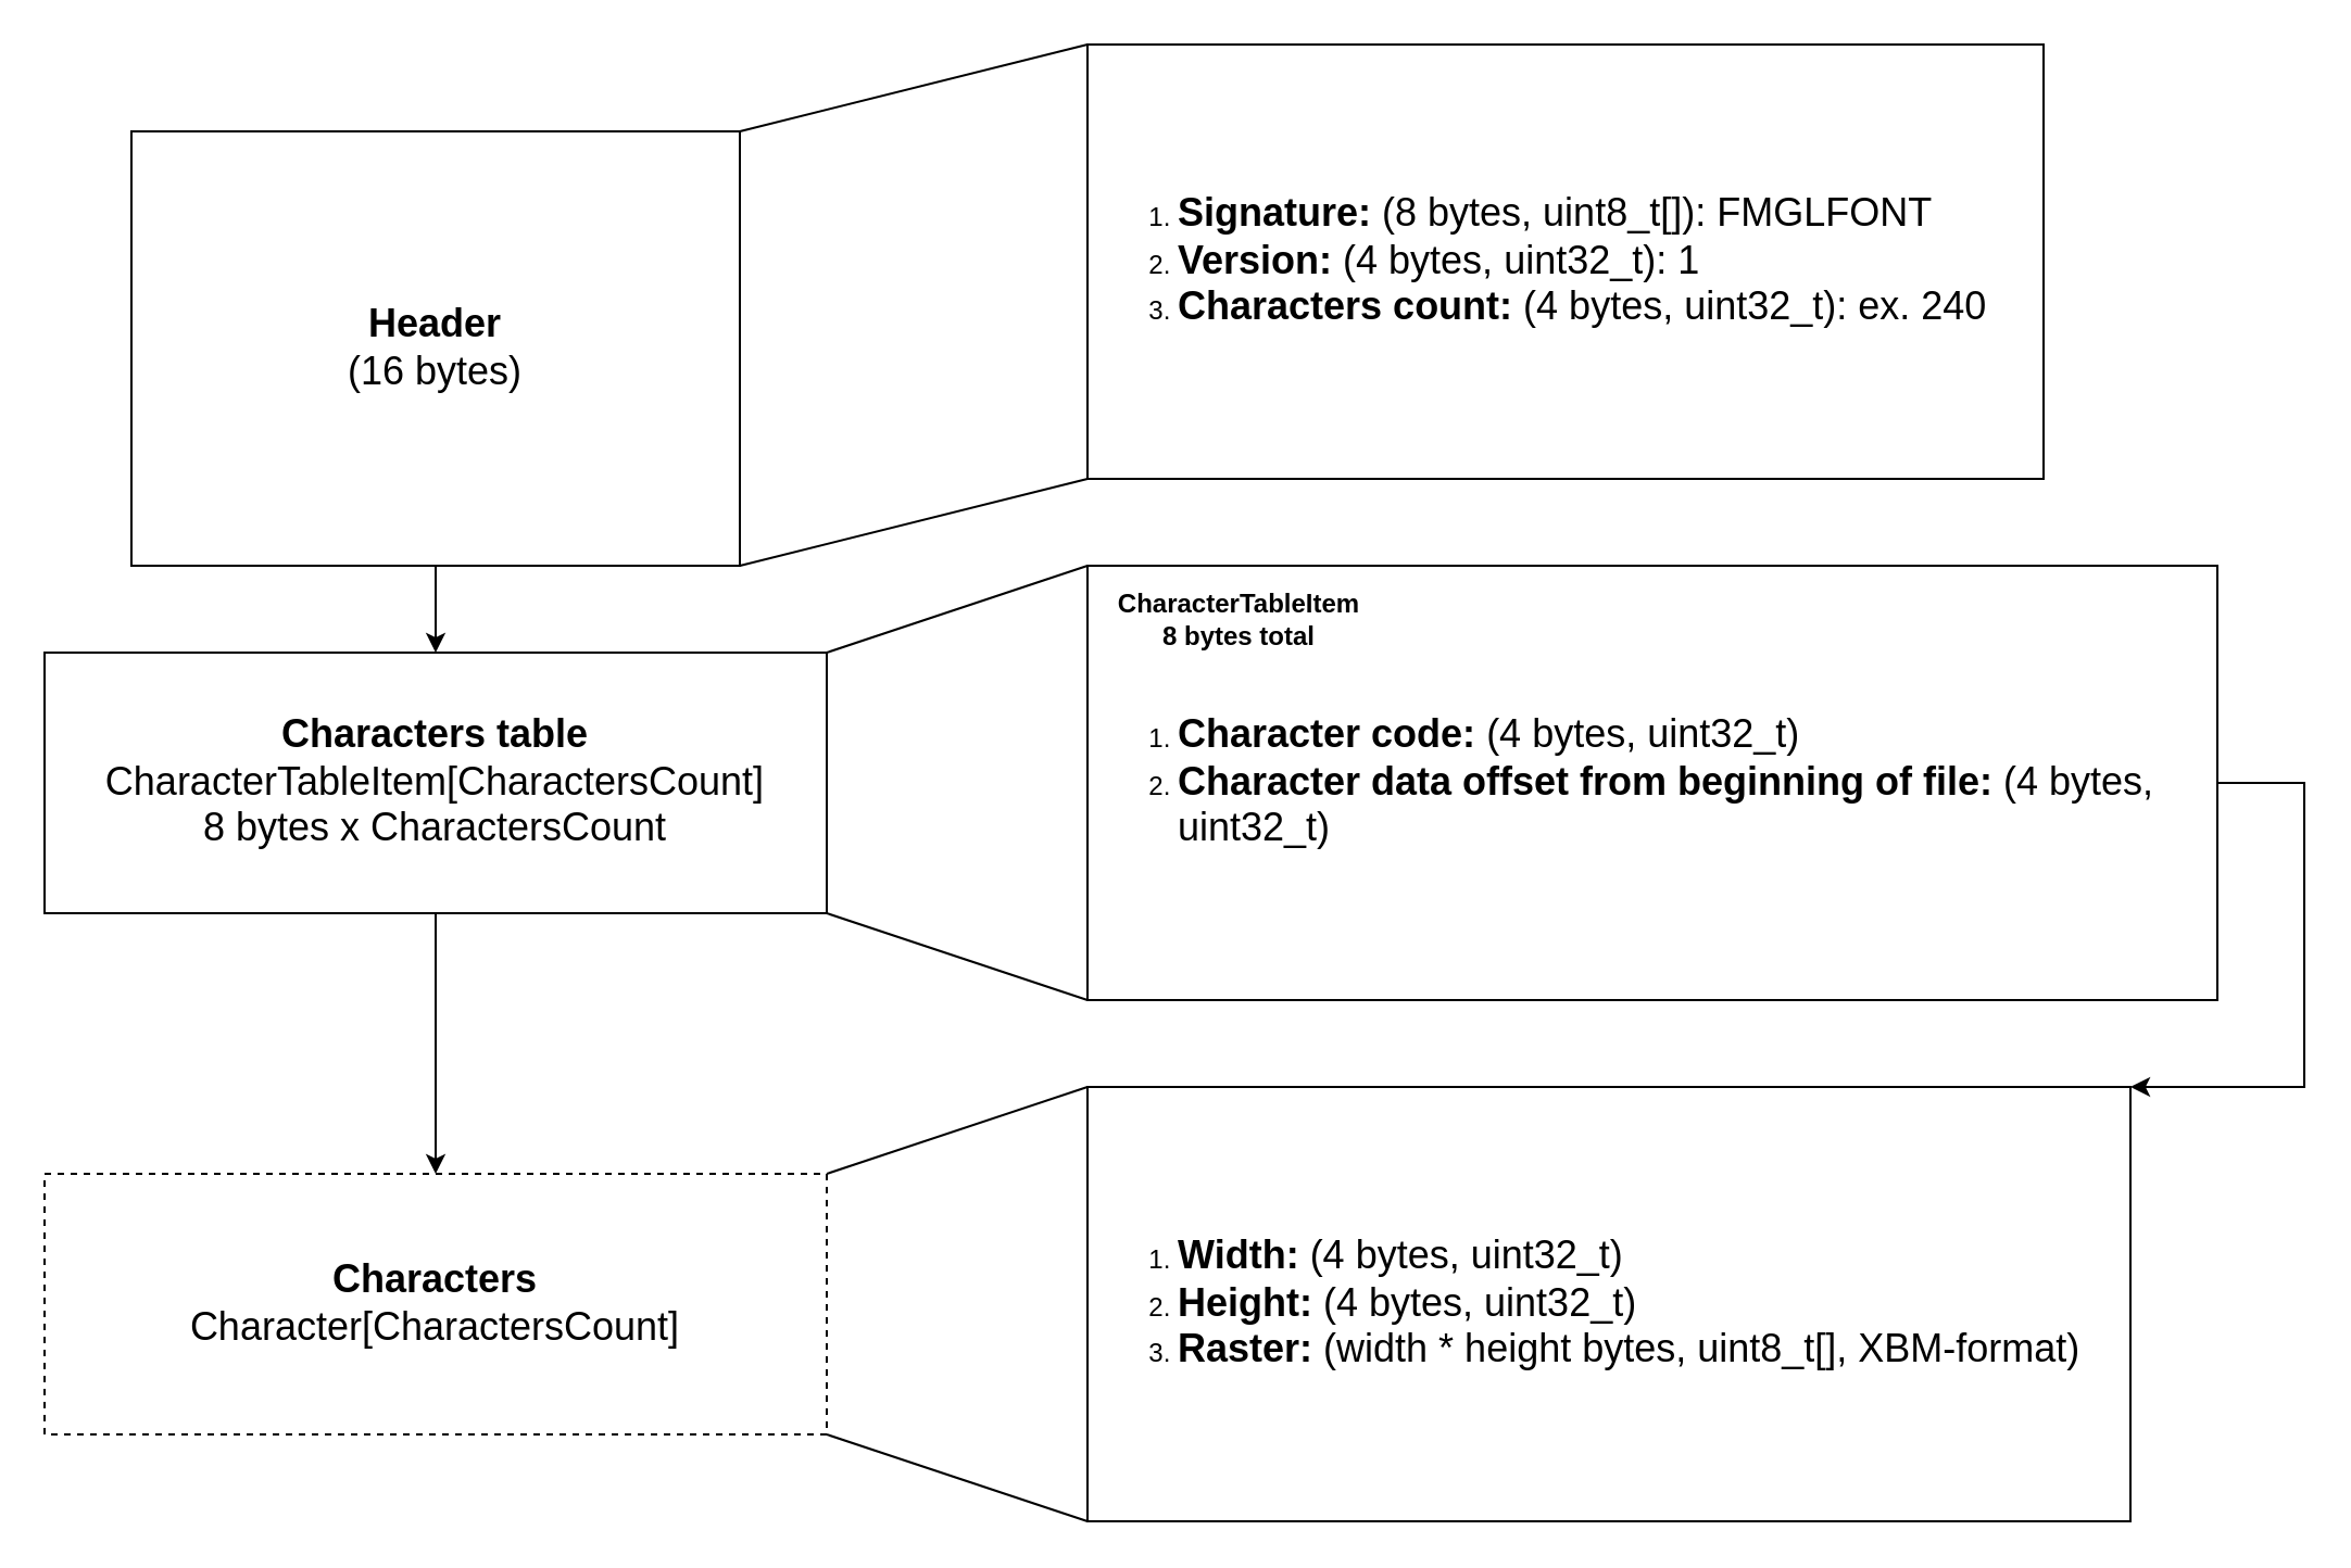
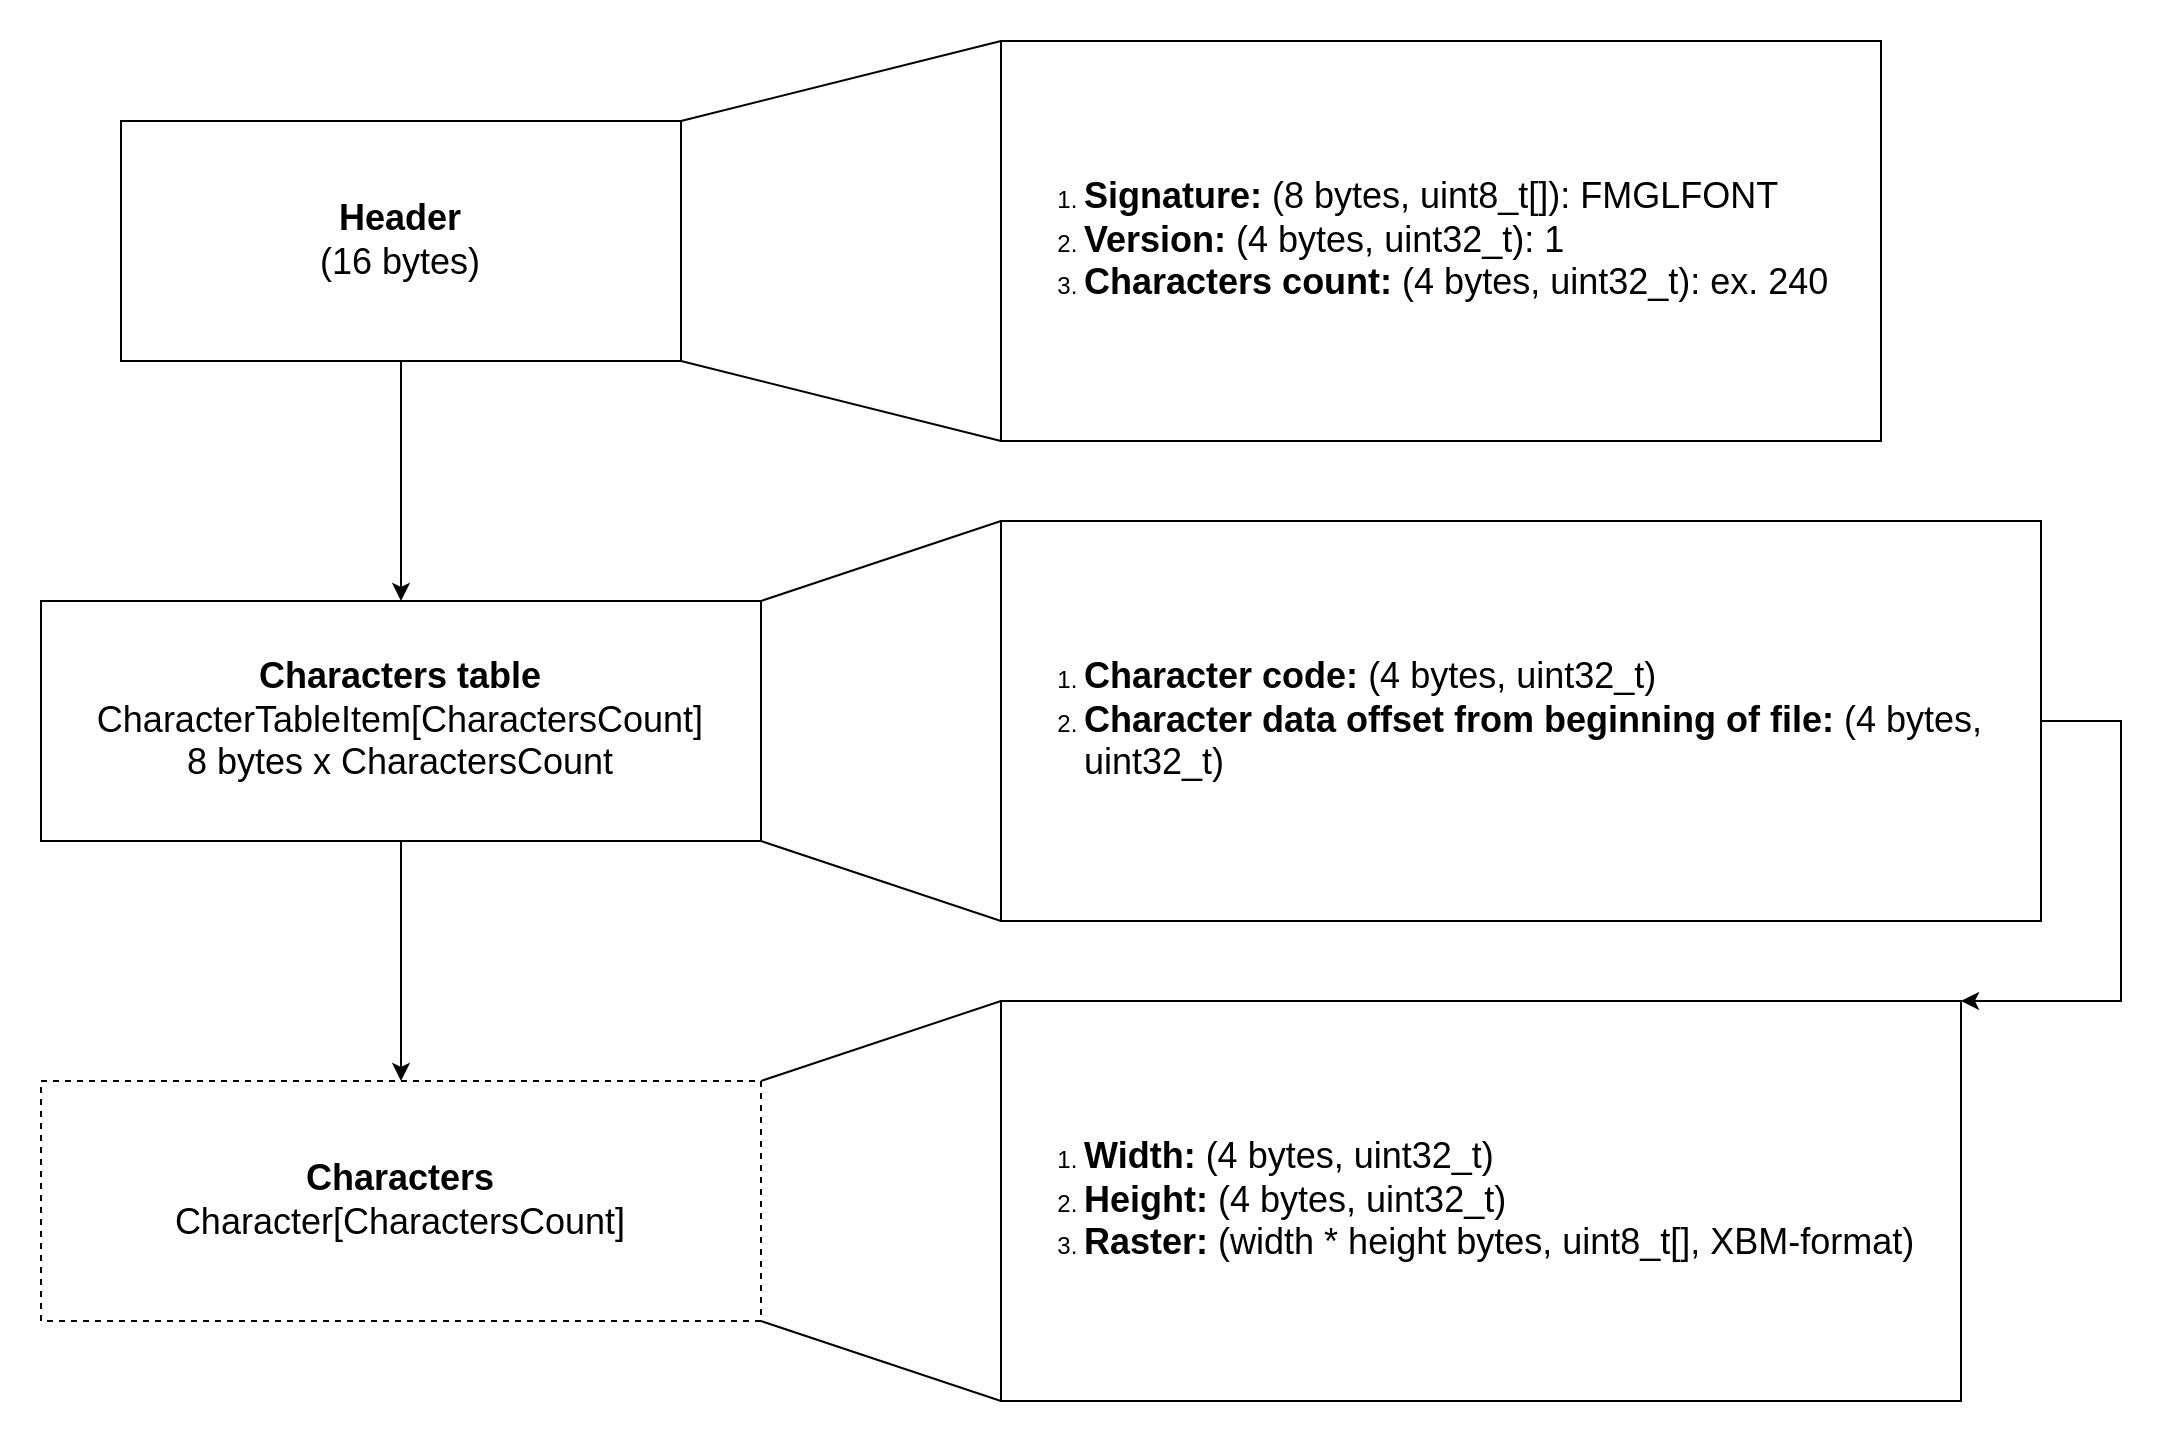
- <mxCell id="3" value="&lt;b&gt;&lt;font style=&quot;font-size: 18px;&quot;&gt;Header&lt;/font&gt;&lt;/b&gt;&lt;div&gt;&lt;font style=&quot;font-size: 18px;&quot;&gt;(16 bytes)&lt;/font&gt;&lt;/div&gt;" style="rounded=0;whiteSpace=wrap;html=1;" parent="1" vertex="1"><mxGeometry x="60" y="60" width="280" height="200" as="geometry" /></mxCell>
+ <mxCell id="3" value="&lt;b&gt;&lt;font style=&quot;font-size: 18px;&quot;&gt;Header&lt;/font&gt;&lt;/b&gt;&lt;div&gt;&lt;font style=&quot;font-size: 18px;&quot;&gt;(16 bytes)&lt;/font&gt;&lt;/div&gt;" style="rounded=0;whiteSpace=wrap;html=1;" parent="1" vertex="1"><mxGeometry x="60" y="60" width="280" height="120" as="geometry" /></mxCell>
- <mxCell id="10" value="&lt;b&gt;CharacterTableItem&lt;/b&gt;&lt;div&gt;&lt;b&gt;8 bytes total&lt;/b&gt;&lt;/div&gt;" style="text;html=1;align=center;verticalAlign=middle;whiteSpace=wrap;rounded=0;" parent="1" vertex="1"><mxGeometry x="510" y="270" width="120" height="30" as="geometry" /></mxCell>
